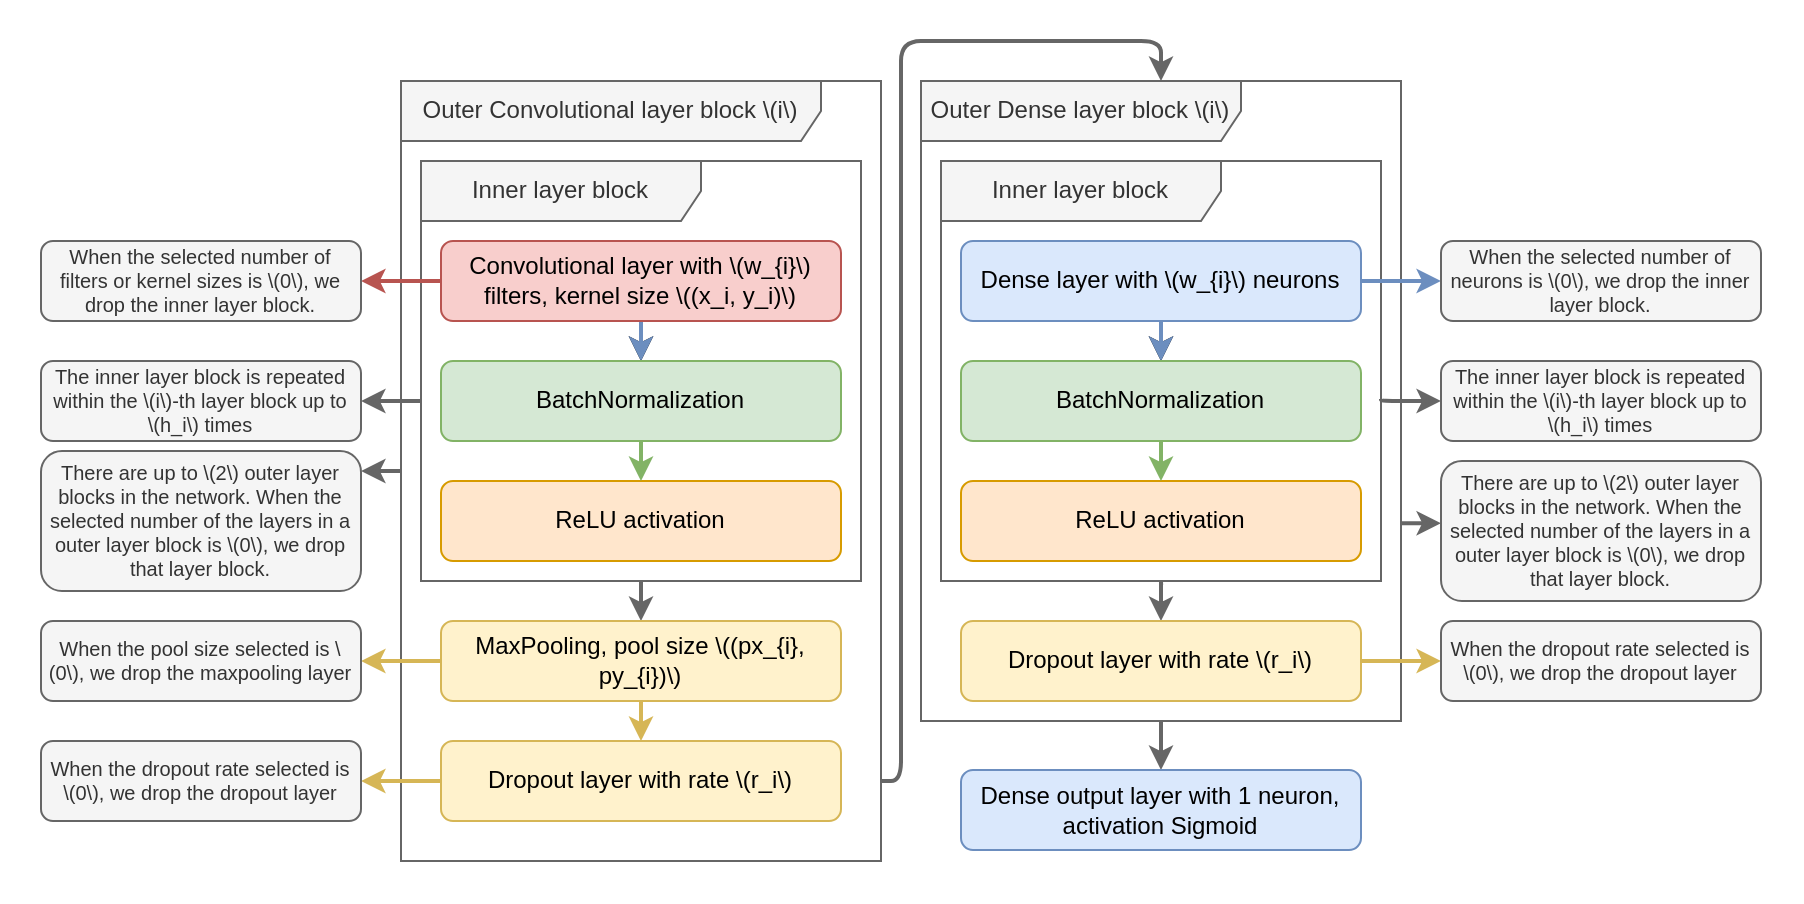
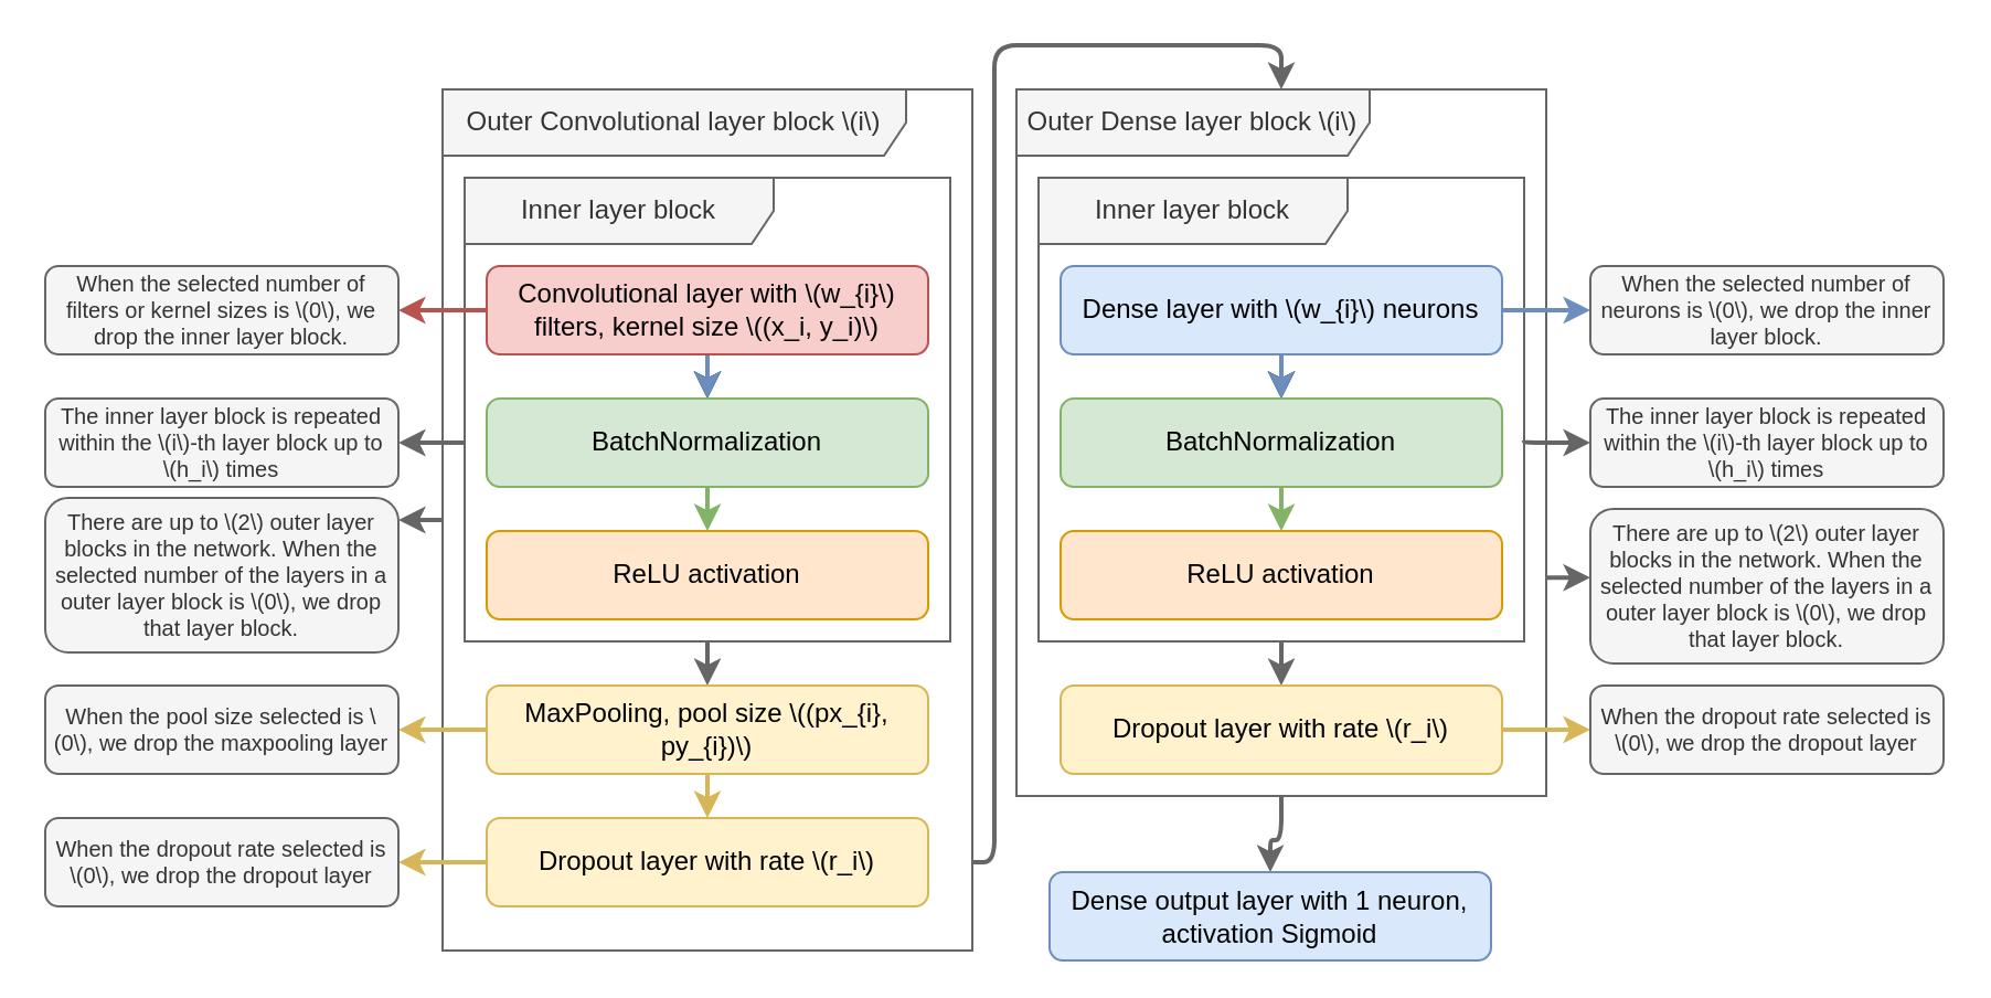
- <mxCell id="21" value="Dense output layer with 1 neuron, activation Sigmoid" style="rounded=1;whiteSpace=wrap;html=1;fillColor=#dae8fc;strokeColor=#6c8ebf;" vertex="1" parent="1"><mxGeometry x="480" y="384.5" width="200" height="40" as="geometry" /></mxCell>
+ <mxCell id="21" value="Dense output layer with 1 neuron, activation Sigmoid" style="rounded=1;whiteSpace=wrap;html=1;fillColor=#dae8fc;strokeColor=#6c8ebf;" vertex="1" parent="1"><mxGeometry x="475" y="394.5" width="200" height="40" as="geometry" /></mxCell>
